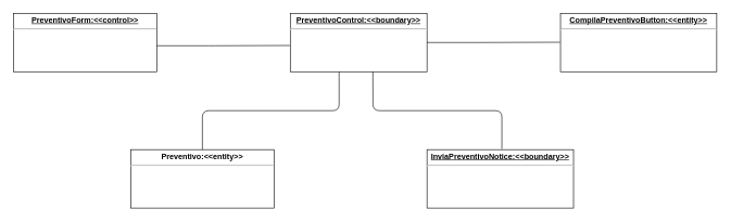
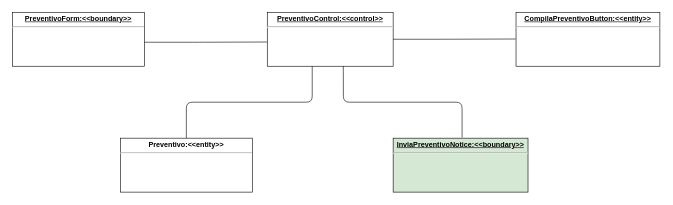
- <mxCell id="3" value="&lt;p style=&quot;margin: 0px ; margin-top: 4px ; text-align: center ; text-decoration: underline&quot;&gt;&lt;b&gt;PreventivoForm:&amp;lt;&amp;lt;control&amp;gt;&amp;gt;&lt;/b&gt;&lt;/p&gt;&lt;hr&gt;&lt;p style=&quot;margin: 0px ; margin-left: 8px&quot;&gt;&lt;br&gt;&lt;/p&gt;" style="verticalAlign=top;align=left;overflow=fill;fontSize=12;fontFamily=Helvetica;html=1;" parent="1" vertex="1"><mxGeometry x="20" y="20" width="220" height="90" as="geometry" /></mxCell>
+ <mxCell id="3" value="&lt;p style=&quot;margin: 0px ; margin-top: 4px ; text-align: center ; text-decoration: underline&quot;&gt;&lt;b&gt;PreventivoForm:&amp;lt;&amp;lt;boundary&amp;gt;&amp;gt;&lt;/b&gt;&lt;/p&gt;&lt;hr&gt;&lt;p style=&quot;margin: 0px ; margin-left: 8px&quot;&gt;&lt;br&gt;&lt;/p&gt;" style="verticalAlign=top;align=left;overflow=fill;fontSize=12;fontFamily=Helvetica;html=1;" parent="1" vertex="1"><mxGeometry x="20" y="20" width="220" height="90" as="geometry" /></mxCell>
- <mxCell id="2" value="&lt;p style=&quot;margin: 0px ; margin-top: 4px ; text-align: center ; text-decoration: underline&quot;&gt;&lt;b&gt;PreventivoControl:&amp;lt;&amp;lt;boundary&amp;gt;&amp;gt;&lt;/b&gt;&lt;/p&gt;&lt;hr&gt;&lt;p style=&quot;margin: 0px ; margin-left: 8px&quot;&gt;&lt;br&gt;&lt;/p&gt;" style="verticalAlign=top;align=left;overflow=fill;fontSize=12;fontFamily=Helvetica;html=1;" parent="1" vertex="1"><mxGeometry x="445" y="20" width="210" height="90" as="geometry" /></mxCell>
+ <mxCell id="2" value="&lt;p style=&quot;margin: 0px ; margin-top: 4px ; text-align: center ; text-decoration: underline&quot;&gt;&lt;b&gt;PreventivoControl:&amp;lt;&amp;lt;control&amp;gt;&amp;gt;&lt;/b&gt;&lt;/p&gt;&lt;hr&gt;&lt;p style=&quot;margin: 0px ; margin-left: 8px&quot;&gt;&lt;br&gt;&lt;/p&gt;" style="verticalAlign=top;align=left;overflow=fill;fontSize=12;fontFamily=Helvetica;html=1;" parent="1" vertex="1"><mxGeometry x="445" y="20" width="210" height="90" as="geometry" /></mxCell>
- <mxCell id="5" value="&lt;p style=&quot;margin: 0px ; margin-top: 4px ; text-align: center ; text-decoration: underline&quot;&gt;&lt;b&gt;InviaPreventivoNotice:&amp;lt;&amp;lt;boundary&amp;gt;&amp;gt;&lt;/b&gt;&lt;/p&gt;&lt;hr&gt;&lt;p style=&quot;margin: 0px 0px 0px 8px&quot;&gt;&lt;br&gt;&lt;/p&gt;" style="verticalAlign=top;align=left;overflow=fill;fontSize=12;fontFamily=Helvetica;html=1;" parent="1" vertex="1"><mxGeometry x="655" y="230" width="225" height="90" as="geometry" /></mxCell>
+ <mxCell id="5" value="&lt;p style=&quot;margin: 0px ; margin-top: 4px ; text-align: center ; text-decoration: underline&quot;&gt;&lt;b&gt;InviaPreventivoNotice:&amp;lt;&amp;lt;boundary&amp;gt;&amp;gt;&lt;/b&gt;&lt;/p&gt;&lt;hr&gt;&lt;p style=&quot;margin: 0px 0px 0px 8px&quot;&gt;&lt;br&gt;&lt;/p&gt;" style="verticalAlign=top;align=left;overflow=fill;fontSize=12;fontFamily=Helvetica;html=1;fillColor=#d5e8d4;" parent="1" vertex="1"><mxGeometry x="655" y="230" width="225" height="90" as="geometry" /></mxCell>
